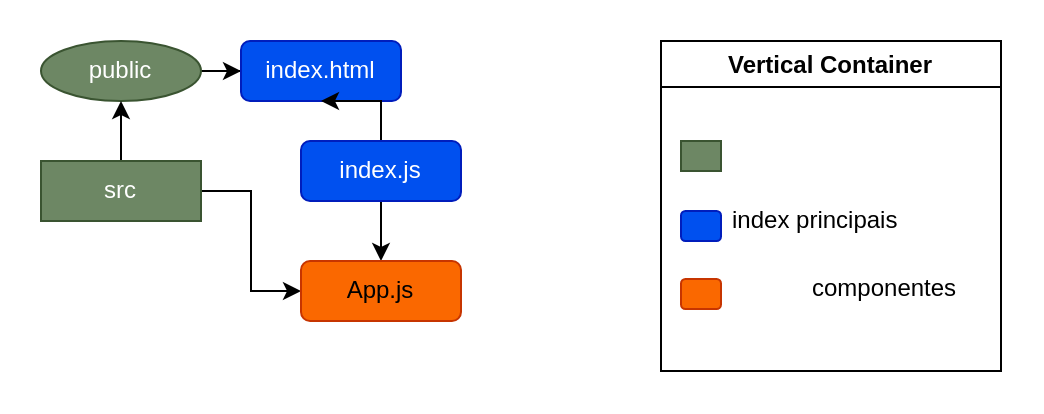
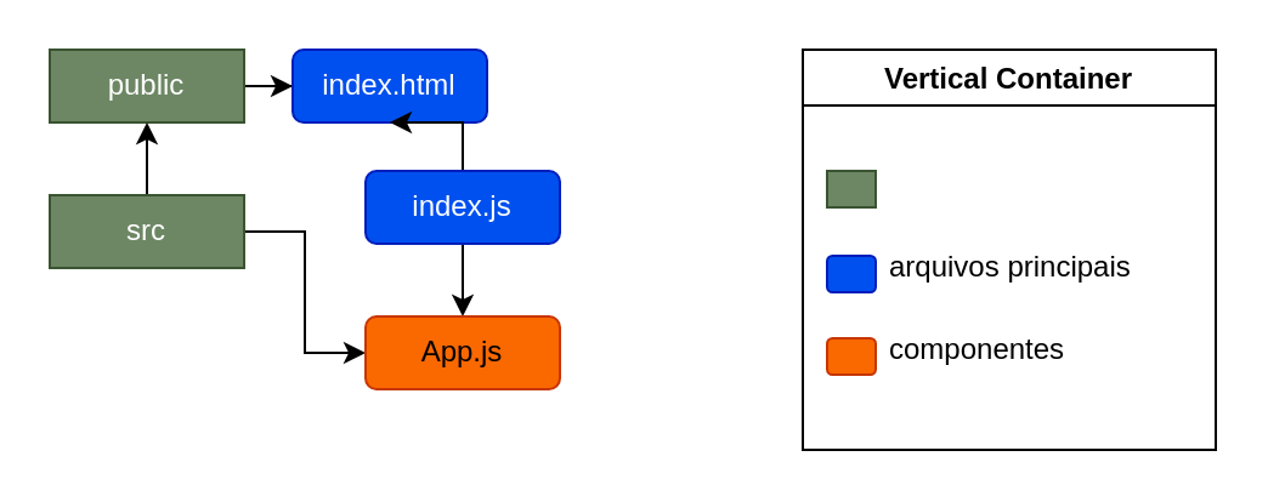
- <mxCell id="3" value="public" style="ellipse;whiteSpace=wrap;html=1;fillColor=#6d8764;strokeColor=#3A5431;fontColor=#ffffff;" vertex="1" parent="1"><mxGeometry x="20" y="20" width="80" height="30" as="geometry" /></mxCell>
+ <mxCell id="3" value="public" style="whiteSpace=wrap;html=1;fillColor=#6d8764;strokeColor=#3A5431;fontColor=#ffffff;" vertex="1" parent="1"><mxGeometry x="20" y="20" width="80" height="30" as="geometry" /></mxCell>
- <mxCell id="15" value="index principais" style="text;html=1;align=left;verticalAlign=middle;resizable=0;points=[];autosize=1;strokeColor=none;" vertex="1" parent="12"><mxGeometry x="34" y="80" width="110" height="20" as="geometry" /></mxCell>
+ <mxCell id="15" value="arquivos principais" style="text;html=1;align=left;verticalAlign=middle;resizable=0;points=[];autosize=1;strokeColor=none;" vertex="1" parent="12"><mxGeometry x="34" y="80" width="110" height="20" as="geometry" /></mxCell>
- <mxCell id="16" value="componentes" style="text;html=1;align=left;verticalAlign=middle;resizable=0;points=[];autosize=1;strokeColor=none;" vertex="1" parent="12"><mxGeometry x="74" y="114" width="90" height="20" as="geometry" /></mxCell>
+ <mxCell id="16" value="componentes" style="text;html=1;align=left;verticalAlign=middle;resizable=0;points=[];autosize=1;strokeColor=none;" vertex="1" parent="12"><mxGeometry x="34" y="114" width="90" height="20" as="geometry" /></mxCell>
